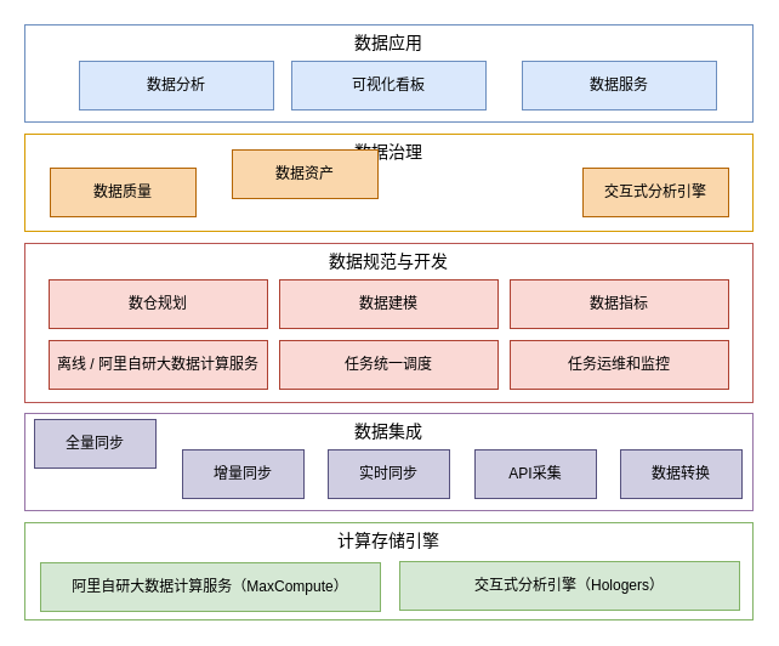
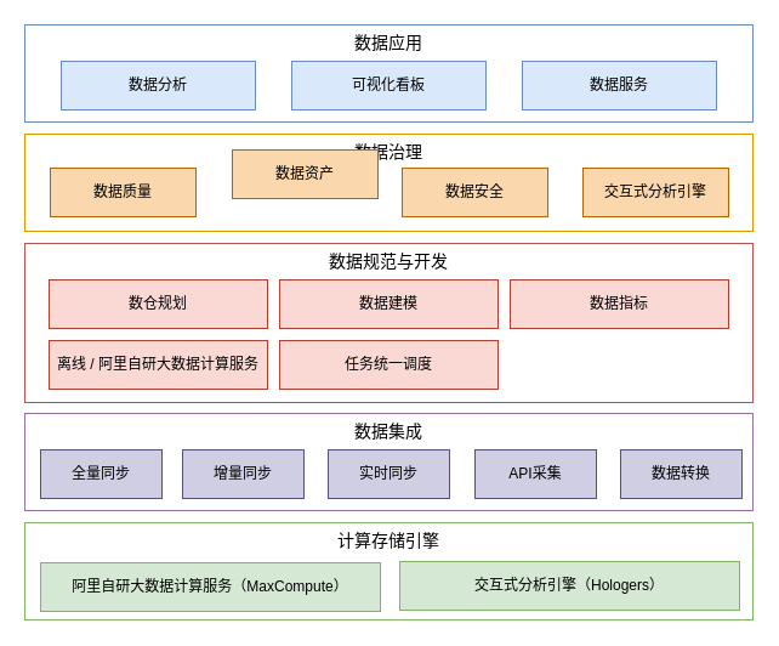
- <mxCell id="17" value="数据分析" style="rounded=0;whiteSpace=wrap;html=1;fillColor=#dae8fc;strokeColor=#6c8ebf;" vertex="1" parent="1"><mxGeometry x="65" y="50" width="160" height="40" as="geometry" /></mxCell>
+ <mxCell id="17" value="数据分析" style="rounded=0;whiteSpace=wrap;html=1;fillColor=#dae8fc;strokeColor=#6c8ebf;" vertex="1" parent="1"><mxGeometry x="50" y="50" width="160" height="40" as="geometry" /></mxCell>
+ <mxCell id="14" value="数据安全" style="rounded=0;whiteSpace=wrap;html=1;fillColor=#fad7ac;strokeColor=#b46504;" vertex="1" parent="1"><mxGeometry x="331" y="138" width="120" height="40" as="geometry" /></mxCell>
- <mxCell id="26" value="任务运维和监控" style="rounded=0;whiteSpace=wrap;html=1;fillColor=#fad9d5;strokeColor=#ae4132;" vertex="1" parent="1"><mxGeometry x="420" y="280" width="180" height="40" as="geometry" /></mxCell>
- <mxCell id="6" value="全量同步" style="rounded=0;whiteSpace=wrap;html=1;fillColor=#d0cee2;strokeColor=#56517e;" vertex="1" parent="1"><mxGeometry x="28" y="345" width="100" height="40" as="geometry" /></mxCell>
+ <mxCell id="6" value="全量同步" style="rounded=0;whiteSpace=wrap;html=1;fillColor=#d0cee2;strokeColor=#56517e;" vertex="1" parent="1"><mxGeometry x="33" y="370" width="100" height="40" as="geometry" /></mxCell>
